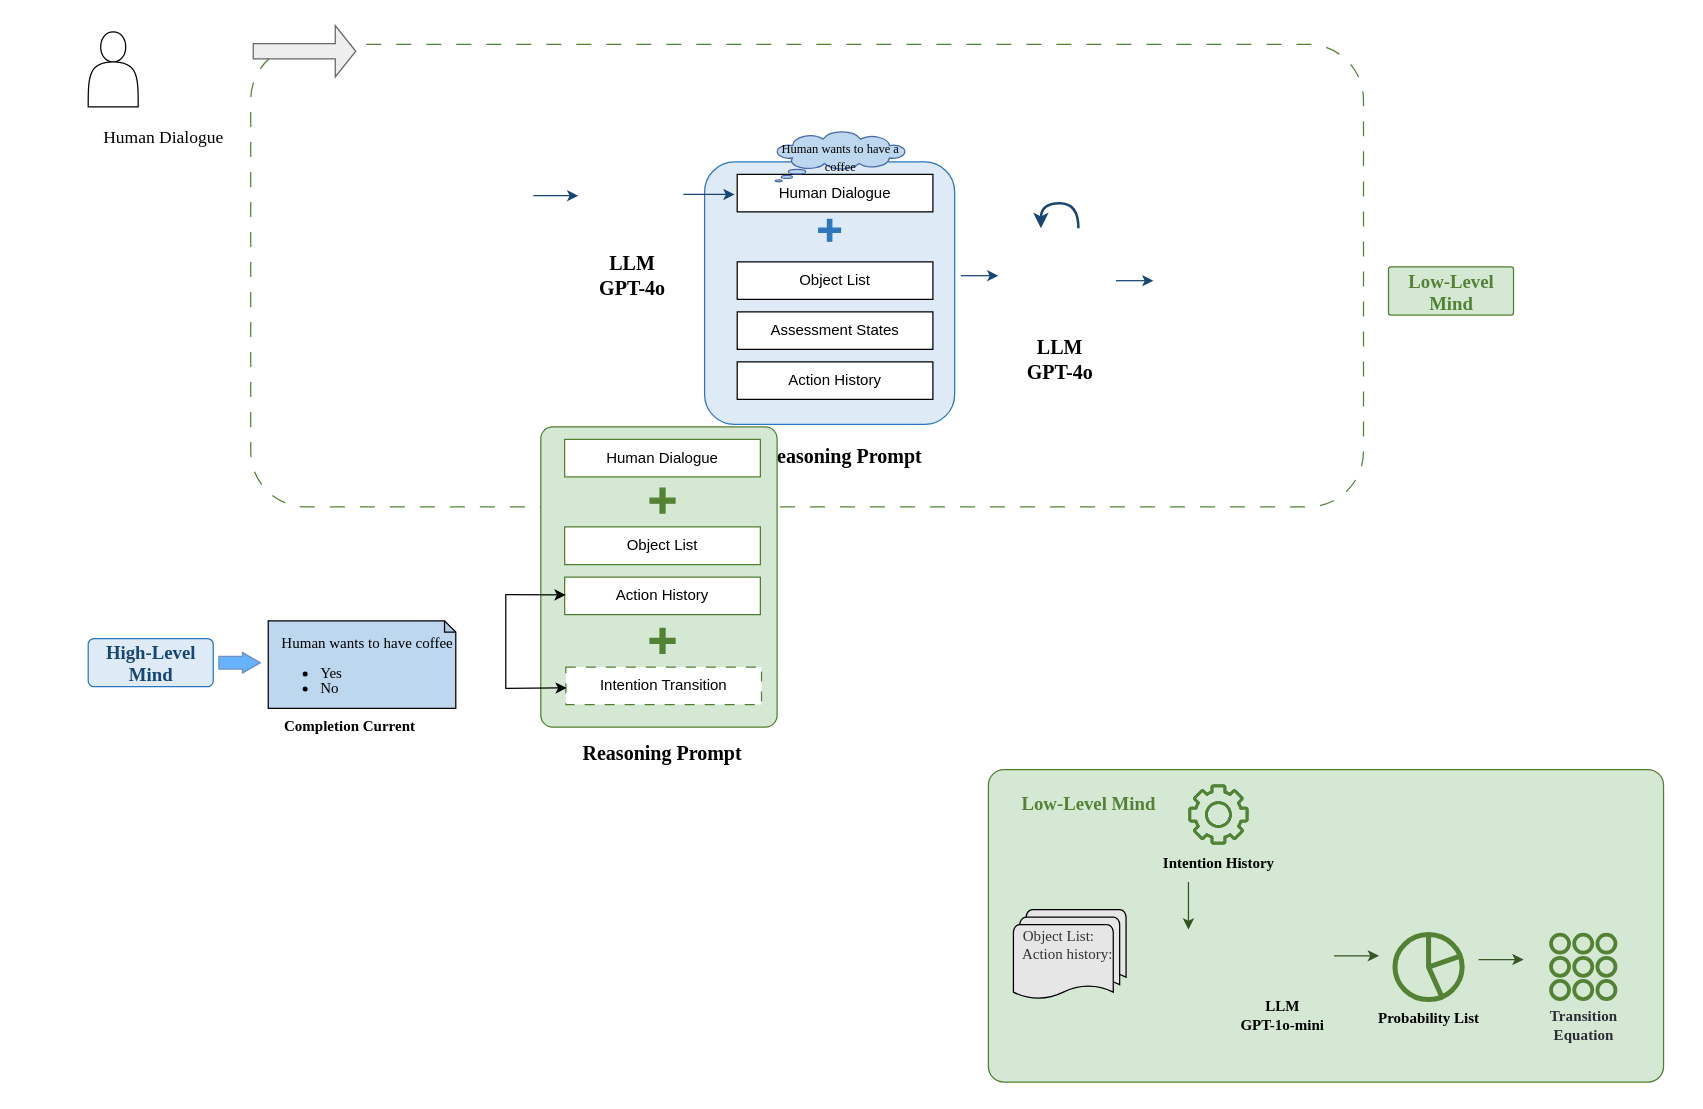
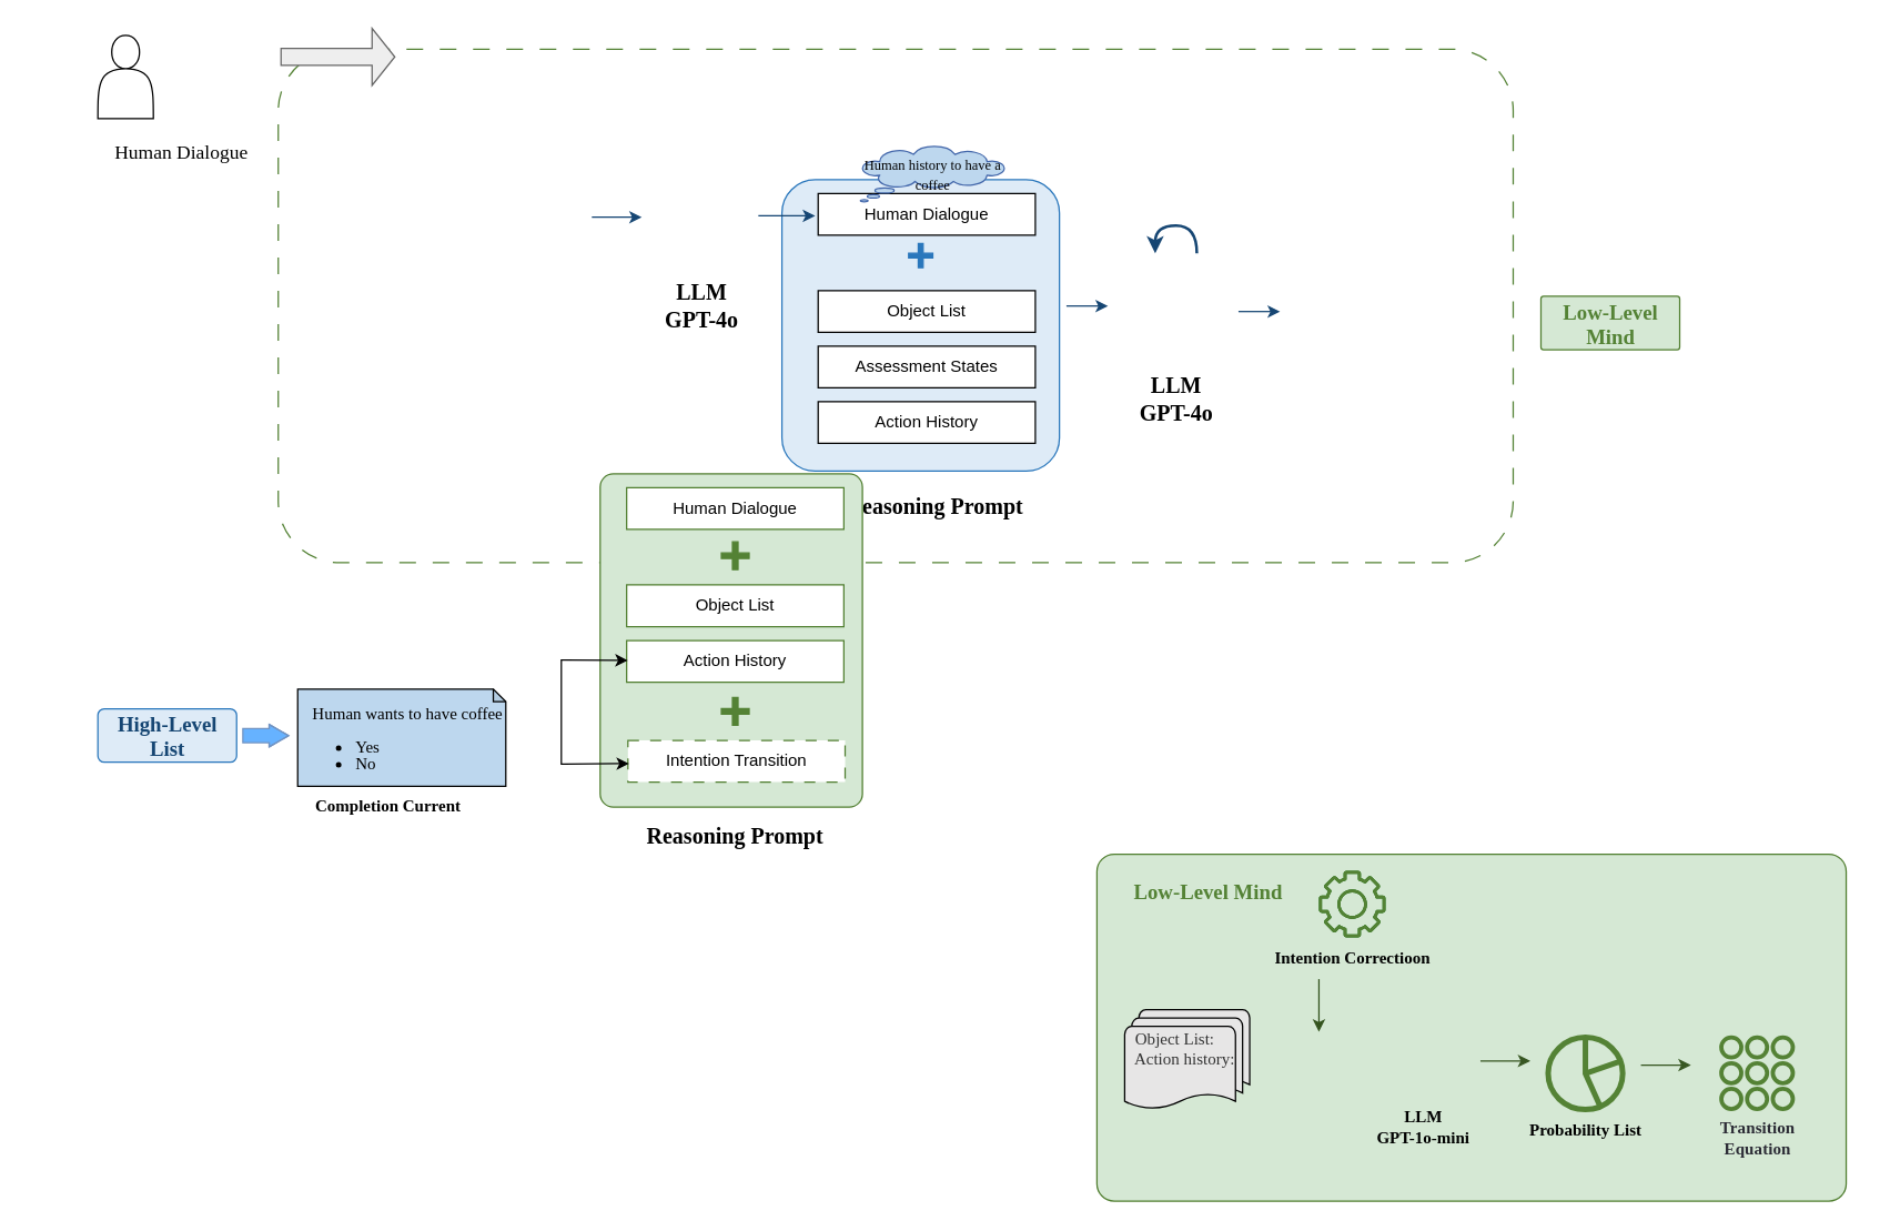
- <mxCell id="22" value="&lt;font style=&quot;font-size: 10px;&quot; face=&quot;Times New Roman&quot;&gt;Human wants to have a coffee&lt;/font&gt;" style="whiteSpace=wrap;html=1;shape=mxgraph.basic.cloud_callout;strokeColor=light-dark(#4468ab, #319eff);fillColor=light-dark(#bdd7ee, #1e4a76);" vertex="1" parent="21"><mxGeometry x="4.348" width="104.348" height="40.0" as="geometry" /></mxCell>
+ <mxCell id="22" value="&lt;font style=&quot;font-size: 10px;&quot; face=&quot;Times New Roman&quot;&gt;Human history to have a coffee&lt;/font&gt;" style="whiteSpace=wrap;html=1;shape=mxgraph.basic.cloud_callout;strokeColor=light-dark(#4468ab, #319eff);fillColor=light-dark(#bdd7ee, #1e4a76);" vertex="1" parent="21"><mxGeometry x="4.348" width="104.348" height="40.0" as="geometry" /></mxCell>
- <mxCell id="65" value="&lt;font style=&quot;font-size: 15px;&quot; face=&quot;Times New Roman&quot;&gt;High-Level&lt;/font&gt;&lt;div&gt;&lt;font style=&quot;font-size: 15px;&quot; face=&quot;Times New Roman&quot;&gt;Mind&lt;/font&gt;&lt;/div&gt;" style="text;html=1;align=center;verticalAlign=middle;resizable=0;points=[];autosize=1;strokeColor=none;fillColor=none;fontColor=light-dark(#164673, #69c195);fontStyle=1" vertex="1" parent="63"><mxGeometry x="5" width="90" height="50" as="geometry" /></mxCell>
+ <mxCell id="65" value="&lt;font style=&quot;font-size: 15px;&quot; face=&quot;Times New Roman&quot;&gt;High-Level&lt;/font&gt;&lt;div&gt;&lt;font style=&quot;font-size: 15px;&quot; face=&quot;Times New Roman&quot;&gt;List&lt;/font&gt;&lt;/div&gt;" style="text;html=1;align=center;verticalAlign=middle;resizable=0;points=[];autosize=1;strokeColor=none;fillColor=none;fontColor=light-dark(#164673, #69c195);fontStyle=1" vertex="1" parent="63"><mxGeometry x="5" width="90" height="50" as="geometry" /></mxCell>
- <mxCell id="76" value="&lt;b&gt;&lt;font face=&quot;Times New Roman&quot;&gt;Intention History&lt;/font&gt;&lt;/b&gt;" style="text;html=1;align=center;verticalAlign=middle;resizable=0;points=[];autosize=1;strokeColor=none;fillColor=none;" vertex="1" parent="74"><mxGeometry x="5" y="48" width="140" height="30" as="geometry" /></mxCell>
+ <mxCell id="76" value="&lt;b&gt;&lt;font face=&quot;Times New Roman&quot;&gt;Intention Correctioon&lt;/font&gt;&lt;/b&gt;" style="text;html=1;align=center;verticalAlign=middle;resizable=0;points=[];autosize=1;strokeColor=none;fillColor=none;" vertex="1" parent="74"><mxGeometry x="5" y="48" width="140" height="30" as="geometry" /></mxCell>
